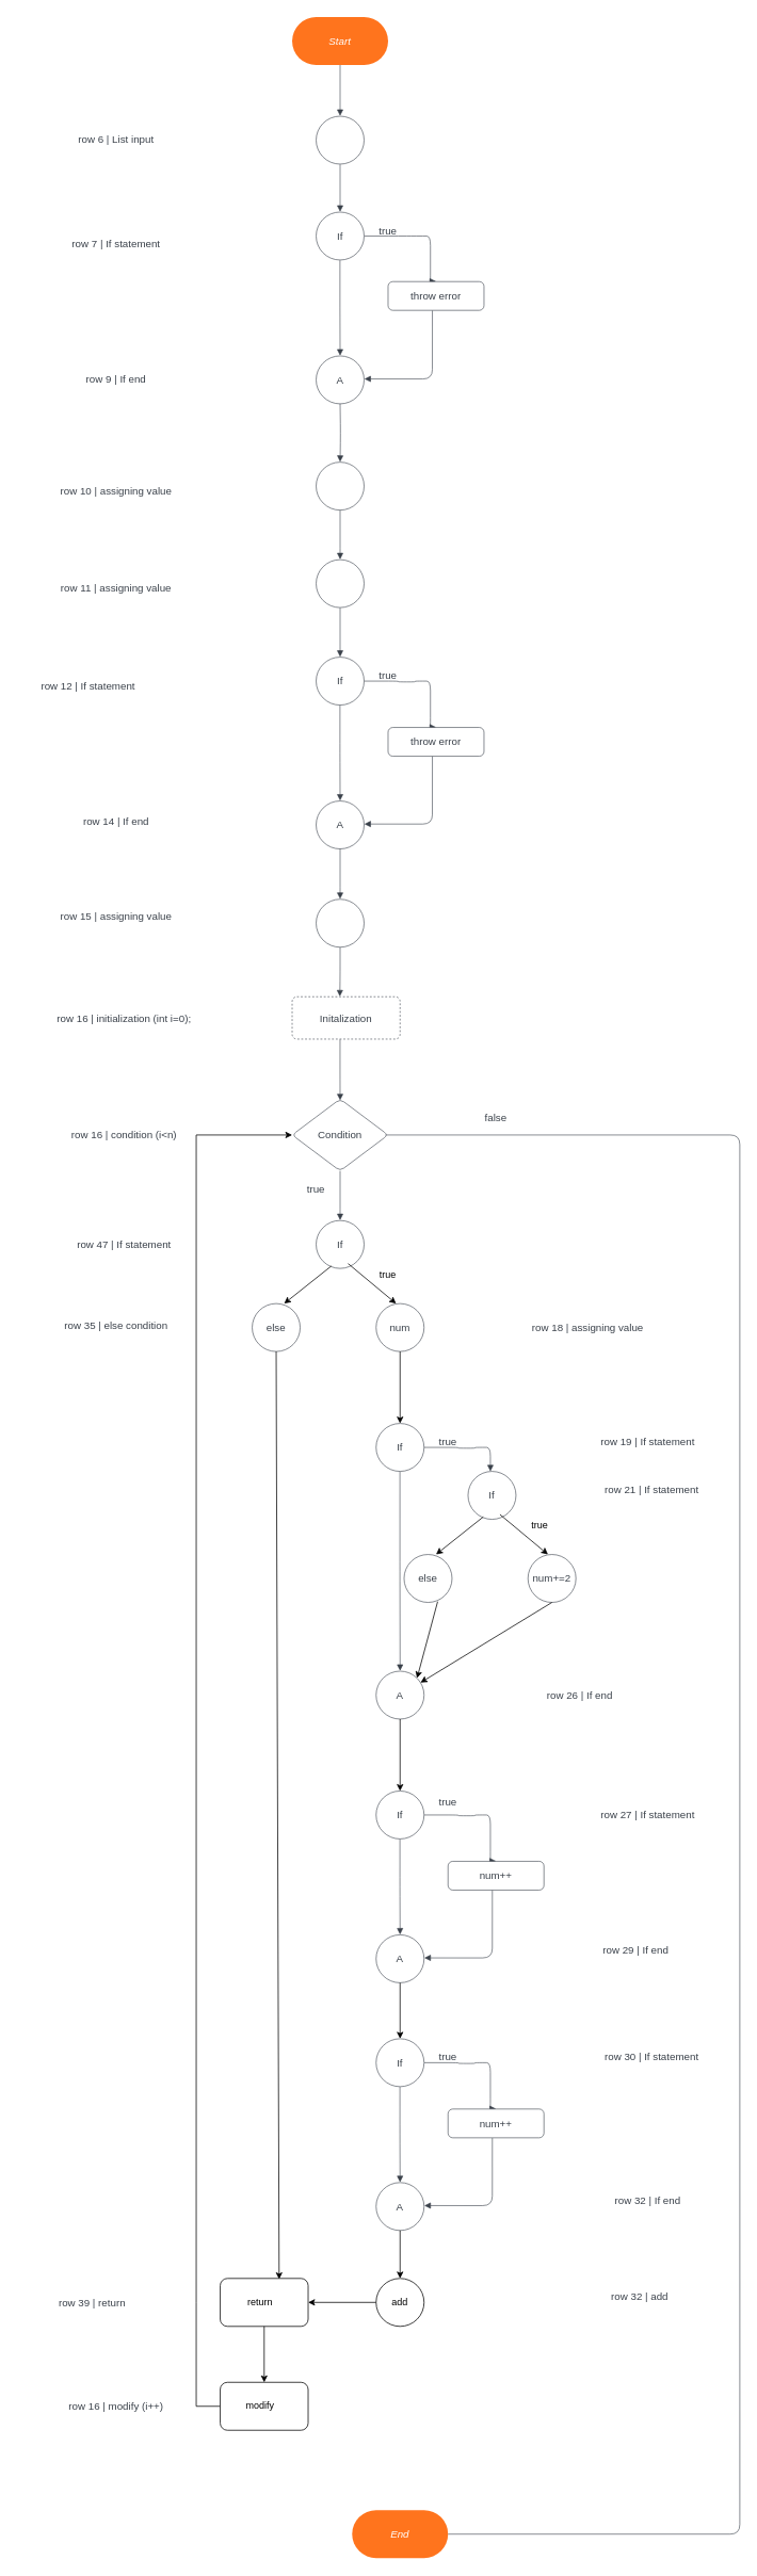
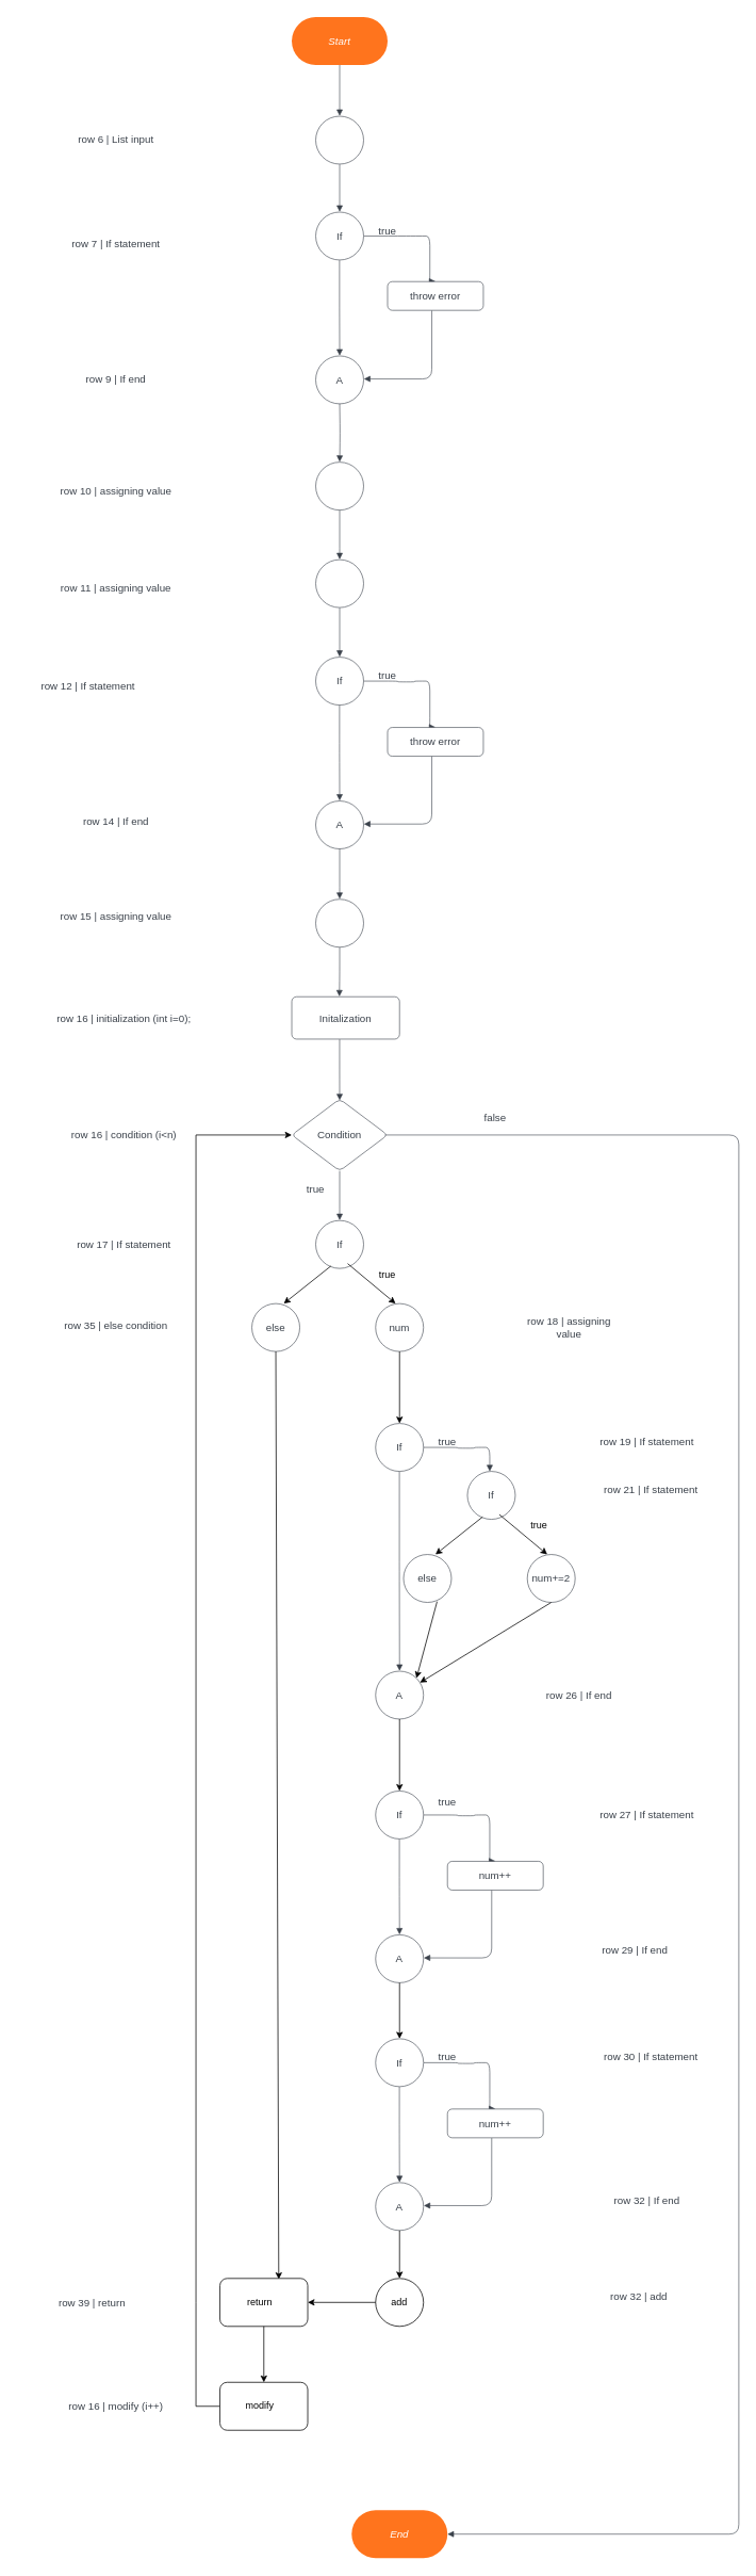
- <mxCell id="28" value="Initalization" style="html=1;overflow=block;blockSpacing=1;whiteSpace=wrap;fontSize=13;fontColor=#3a414a;align=center;spacing=9;strokeColor=#3a414a;strokeOpacity=100;fillOpacity=100;rounded=1;absoluteArcSize=1;arcSize=12;fillColor=#ffffff;strokeWidth=0.8;dashed=1;" vertex="1" parent="1"><mxGeometry x="365" y="1246" width="135" height="53" as="geometry" /></mxCell>
+ <mxCell id="28" value="Initalization" style="html=1;overflow=block;blockSpacing=1;whiteSpace=wrap;fontSize=13;fontColor=#3a414a;align=center;spacing=9;strokeColor=#3a414a;strokeOpacity=100;fillOpacity=100;rounded=1;absoluteArcSize=1;arcSize=12;fillColor=#ffffff;strokeWidth=0.8;" vertex="1" parent="1"><mxGeometry x="365" y="1246" width="135" height="53" as="geometry" /></mxCell>
- <mxCell id="48" value="row 47 | If statement" style="html=1;overflow=block;blockSpacing=1;whiteSpace=wrap;fontSize=13;fontColor=#3a414a;align=center;spacing=3.8;strokeOpacity=0;fillOpacity=0;rounded=1;absoluteArcSize=1;arcSize=12;fillColor=#ffffff;strokeWidth=0.8;" vertex="1" parent="1"><mxGeometry x="65" y="1533.5" width="180" height="45" as="geometry" /></mxCell>
+ <mxCell id="48" value="row 17 | If statement" style="html=1;overflow=block;blockSpacing=1;whiteSpace=wrap;fontSize=13;fontColor=#3a414a;align=center;spacing=3.8;strokeOpacity=0;fillOpacity=0;rounded=1;absoluteArcSize=1;arcSize=12;fillColor=#ffffff;strokeWidth=0.8;" vertex="1" parent="1"><mxGeometry x="65" y="1533.5" width="180" height="45" as="geometry" /></mxCell>
- <mxCell id="52" value="row 18 | assigning value" style="html=1;overflow=block;blockSpacing=1;whiteSpace=wrap;fontSize=13;fontColor=#3a414a;align=center;spacing=3.8;strokeOpacity=0;fillOpacity=0;rounded=1;absoluteArcSize=1;arcSize=12;fillColor=#ffffff;strokeWidth=0.8;" vertex="1" parent="1"><mxGeometry x="645" y="1637.5" width="180" height="45" as="geometry" /></mxCell>
+ <mxCell id="52" value="row 18 | assigning value" style="html=1;overflow=block;blockSpacing=1;whiteSpace=wrap;fontSize=13;fontColor=#3a414a;align=center;spacing=3.8;strokeOpacity=0;fillOpacity=0;rounded=1;absoluteArcSize=1;arcSize=12;fillColor=#ffffff;strokeWidth=0.8;" vertex="1" parent="1"><mxGeometry x="645" y="1637.5" width="135" height="45" as="geometry" /></mxCell>
- <mxCell id="31" value="" style="html=1;jettySize=18;whiteSpace=wrap;fontSize=13;strokeColor=#3a414a;strokeOpacity=100;strokeWidth=0.8;rounded=1;arcSize=24;edgeStyle=orthogonalEdgeStyle;startArrow=none;endArrow=none;endFill=1;exitX=0.978;exitY=0.5;exitPerimeter=0;entryX=1;entryY=0.5;entryDx=0;entryDy=0;" edge="1" parent="1" source="30" target="95"><mxGeometry width="100" height="100" relative="1" as="geometry"><Array as="points"><mxPoint x="925" y="1419" /><mxPoint x="925" y="3170" /></Array><mxPoint x="745" y="3070" as="targetPoint" /></mxGeometry></mxCell>
+ <mxCell id="31" value="" style="html=1;jettySize=18;whiteSpace=wrap;fontSize=13;strokeColor=#3a414a;strokeOpacity=100;strokeWidth=0.8;rounded=1;arcSize=24;edgeStyle=orthogonalEdgeStyle;startArrow=none;endArrow=block;endFill=1;exitX=0.978;exitY=0.5;exitPerimeter=0;entryX=1;entryY=0.5;entryDx=0;entryDy=0;" edge="1" parent="1" source="30" target="95"><mxGeometry width="100" height="100" relative="1" as="geometry"><Array as="points"><mxPoint x="925" y="1419" /><mxPoint x="925" y="3170" /></Array><mxPoint x="745" y="3070" as="targetPoint" /></mxGeometry></mxCell>
